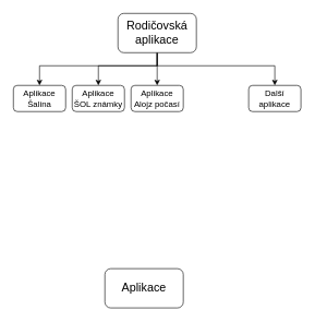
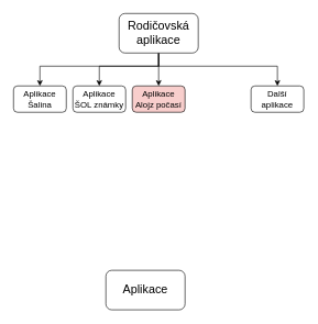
- <mxCell id="9" value="&lt;span style=&quot;font-size: 13px;&quot;&gt;&lt;font style=&quot;font-size: 13px;&quot;&gt;Aplikace&lt;br style=&quot;font-size: 13px;&quot;&gt;Alojz počasí&lt;br style=&quot;font-size: 13px;&quot;&gt;&lt;/font&gt;&lt;/span&gt;" style="rounded=1;whiteSpace=wrap;html=1;fontSize=13;" vertex="1" parent="1"><mxGeometry x="200" y="130" width="80" height="40" as="geometry" /></mxCell>
+ <mxCell id="9" value="&lt;span style=&quot;font-size: 13px;&quot;&gt;&lt;font style=&quot;font-size: 13px;&quot;&gt;Aplikace&lt;br style=&quot;font-size: 13px;&quot;&gt;Alojz počasí&lt;br style=&quot;font-size: 13px;&quot;&gt;&lt;/font&gt;&lt;/span&gt;" style="rounded=1;whiteSpace=wrap;html=1;fontSize=13;fillColor=#f8cecc;" vertex="1" parent="1"><mxGeometry x="200" y="130" width="80" height="40" as="geometry" /></mxCell>
